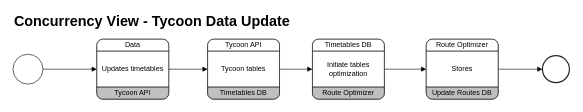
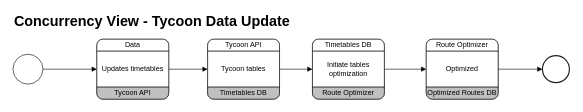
- <mxCell id="22" value="Stores" style="shape=mxgraph.bpmn.task;part=1;taskMarker=abstract;connectable=0;whiteSpace=wrap;html=1;" parent="20" vertex="1"><mxGeometry y="20" width="120" height="60" as="geometry" /></mxCell>
+ <mxCell id="22" value="Optimized" style="shape=mxgraph.bpmn.task;part=1;taskMarker=abstract;connectable=0;whiteSpace=wrap;html=1;" parent="20" vertex="1"><mxGeometry y="20" width="120" height="60" as="geometry" /></mxCell>
- <mxCell id="23" value="Update Routes DB" style="whiteSpace=wrap;connectable=0;html=1;shape=mxgraph.basic.rect;size=10;rectStyle=rounded;topRightStyle=square;topLeftStyle=square;fillColor=#C0C0C0;part=1;" parent="20" vertex="1"><mxGeometry y="80" width="120" height="20" as="geometry" /></mxCell>
+ <mxCell id="23" value="Optimized Routes DB" style="whiteSpace=wrap;connectable=0;html=1;shape=mxgraph.basic.rect;size=10;rectStyle=rounded;topRightStyle=square;topLeftStyle=square;fillColor=#C0C0C0;part=1;" parent="20" vertex="1"><mxGeometry y="80" width="120" height="20" as="geometry" /></mxCell>
